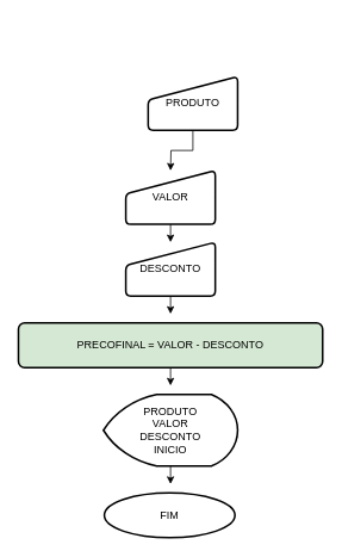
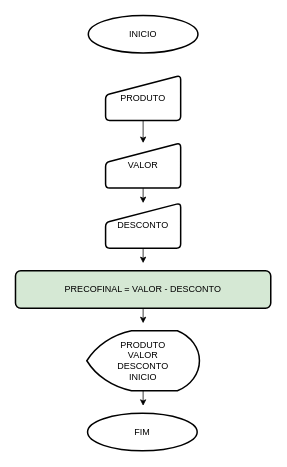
+ <mxCell id="2" value="INICIO" style="strokeWidth=2;html=1;shape=mxgraph.flowchart.start_1;whiteSpace=wrap;" vertex="1" parent="1"><mxGeometry x="117" y="20" width="146" height="50" as="geometry" /></mxCell>
- <mxCell id="4" value="PRODUTO" style="html=1;strokeWidth=2;shape=manualInput;whiteSpace=wrap;rounded=1;size=26;arcSize=11;" vertex="1" parent="1"><mxGeometry x="165" y="85" width="100" height="60" as="geometry" /></mxCell>
+ <mxCell id="4" value="PRODUTO" style="html=1;strokeWidth=2;shape=manualInput;whiteSpace=wrap;rounded=1;size=26;arcSize=11;" vertex="1" parent="1"><mxGeometry x="140" y="100" width="100" height="60" as="geometry" /></mxCell>
